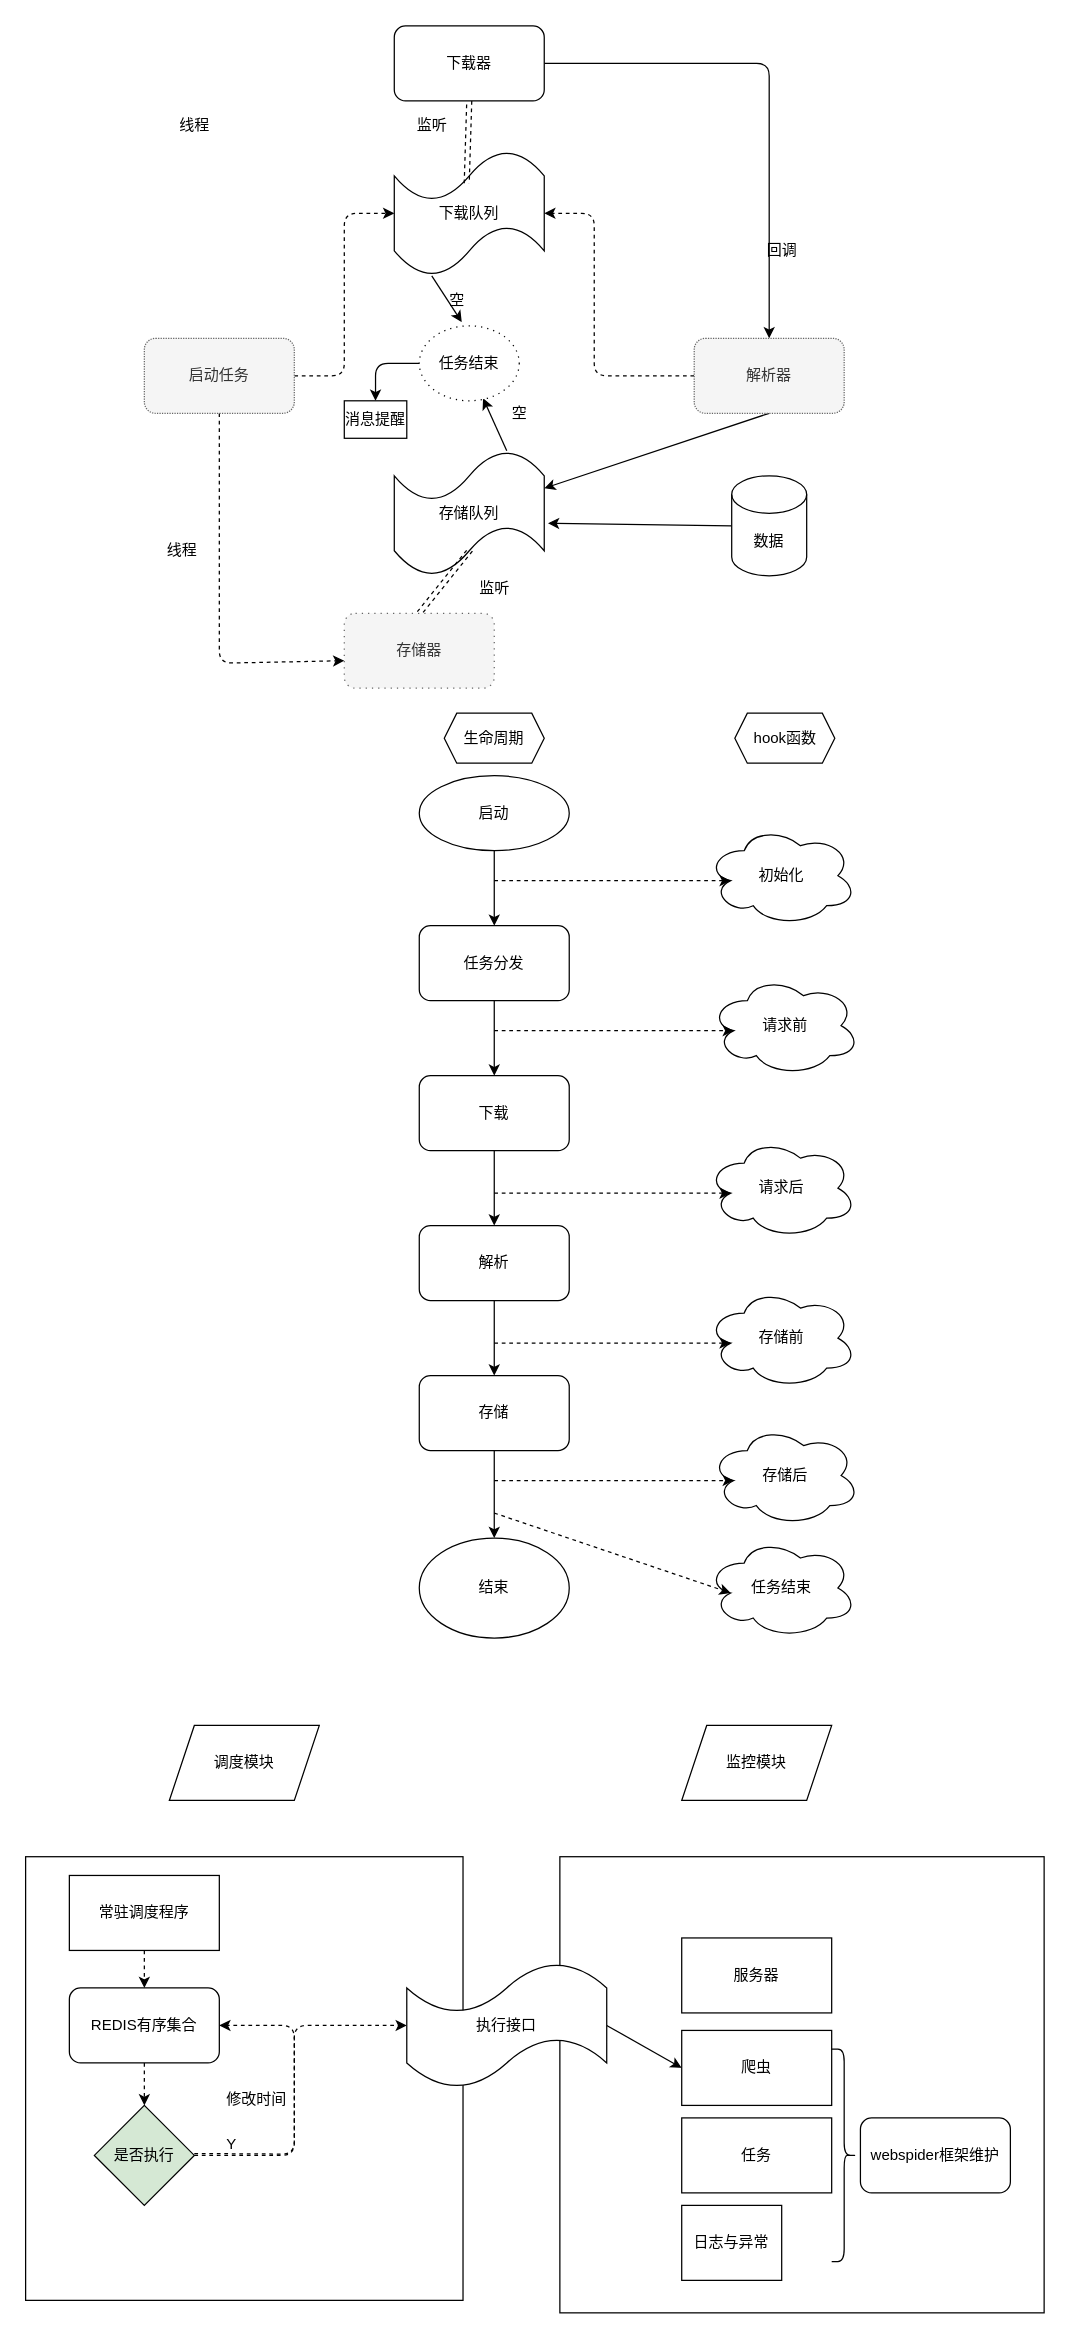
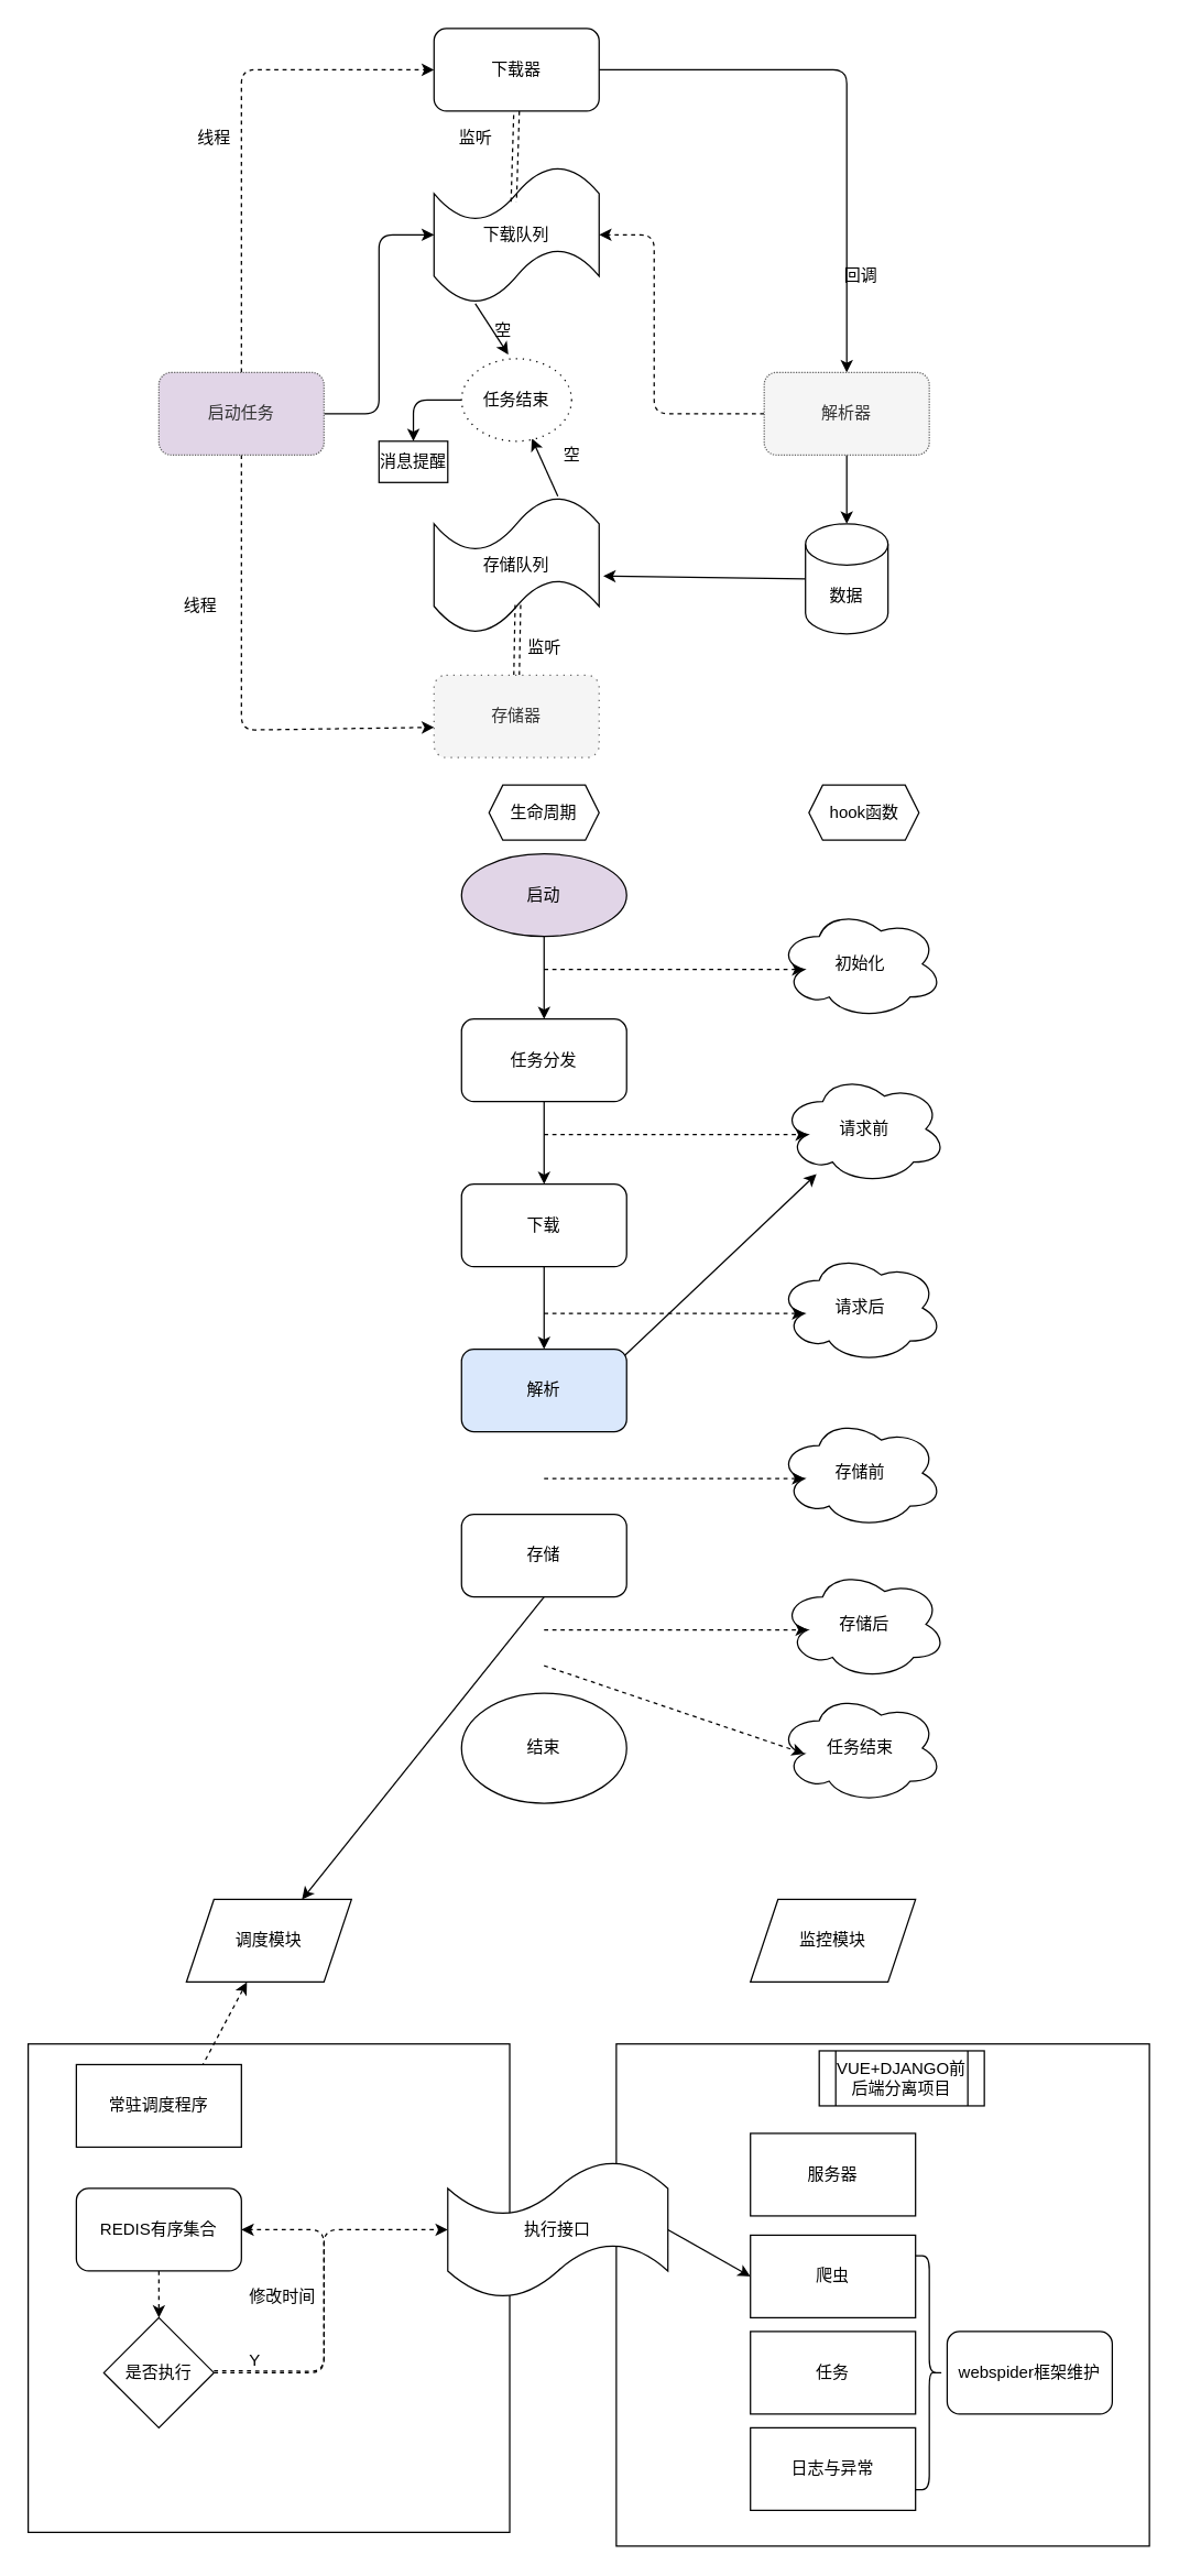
+ <mxCell id="14" style="edgeStyle=none;html=1;exitX=0.5;exitY=0;exitDx=0;exitDy=0;entryX=0;entryY=0.5;entryDx=0;entryDy=0;dashed=1;" parent="1" source="16" target="10" edge="1"><mxGeometry relative="1" as="geometry"><Array as="points"><mxPoint x="175" y="50" /></Array></mxGeometry></mxCell>
- <mxCell id="13" style="edgeStyle=none;html=1;exitX=1;exitY=0.5;exitDx=0;exitDy=0;entryX=0;entryY=0.5;entryDx=0;entryDy=0;entryPerimeter=0;dashed=1;" parent="1" source="16" target="5" edge="1"><mxGeometry relative="1" as="geometry"><Array as="points"><mxPoint x="275" y="300" /><mxPoint x="275" y="170" /></Array></mxGeometry></mxCell>
+ <mxCell id="13" style="edgeStyle=none;html=1;exitX=1;exitY=0.5;exitDx=0;exitDy=0;entryX=0;entryY=0.5;entryDx=0;entryDy=0;entryPerimeter=0;" parent="1" source="16" target="5" edge="1"><mxGeometry relative="1" as="geometry"><Array as="points"><mxPoint x="275" y="300" /><mxPoint x="275" y="170" /></Array></mxGeometry></mxCell>
- <mxCell id="16" value="启动任务" style="rounded=1;whiteSpace=wrap;html=1;dashed=1;dashPattern=1 1;fillColor=#f5f5f5;fontColor=#333333;strokeColor=#666666;" parent="1" vertex="1"><mxGeometry x="115" y="270" width="120" height="60" as="geometry" /></mxCell>
+ <mxCell id="16" value="启动任务" style="rounded=1;whiteSpace=wrap;html=1;dashed=1;dashPattern=1 1;fillColor=#e1d5e7;fontColor=#333333;strokeColor=#666666;" parent="1" vertex="1"><mxGeometry x="115" y="270" width="120" height="60" as="geometry" /></mxCell>
- <mxCell id="18" style="edgeStyle=none;html=1;exitX=0.5;exitY=1;exitDx=0;exitDy=0;" edge="1" parent="1" source="19" target="7"><mxGeometry relative="1" as="geometry" /></mxCell>
+ <mxCell id="18" style="edgeStyle=none;html=1;exitX=0.5;exitY=1;exitDx=0;exitDy=0;" edge="1" parent="1" source="19" target="74"><mxGeometry relative="1" as="geometry" /></mxCell>
- <mxCell id="12" value="存储器" style="rounded=1;whiteSpace=wrap;html=1;fillColor=#f5f5f5;fontColor=#333333;strokeColor=#666666;dashed=1;dashPattern=1 4;" parent="1" vertex="1"><mxGeometry x="275" y="490" width="120" height="60" as="geometry" /></mxCell>
+ <mxCell id="12" value="存储器" style="rounded=1;whiteSpace=wrap;html=1;fillColor=#f5f5f5;fontColor=#333333;strokeColor=#666666;dashed=1;dashPattern=1 4;" parent="1" vertex="1"><mxGeometry x="315" y="490" width="120" height="60" as="geometry" /></mxCell>
- <mxCell id="33" value="启动" style="ellipse;whiteSpace=wrap;html=1;fillColor=#FFFFFF;" parent="1" vertex="1"><mxGeometry x="335" y="620" width="120" height="60" as="geometry" /></mxCell>
+ <mxCell id="33" value="启动" style="ellipse;whiteSpace=wrap;html=1;fillColor=#e1d5e7;" parent="1" vertex="1"><mxGeometry x="335" y="620" width="120" height="60" as="geometry" /></mxCell>
- <mxCell id="39" value="解析" style="rounded=1;whiteSpace=wrap;html=1;fillColor=#FFFFFF;" parent="1" vertex="1"><mxGeometry x="335" y="980" width="120" height="60" as="geometry" /></mxCell>
+ <mxCell id="39" value="解析" style="rounded=1;whiteSpace=wrap;html=1;fillColor=#dae8fc;" parent="1" vertex="1"><mxGeometry x="335" y="980" width="120" height="60" as="geometry" /></mxCell>
- <mxCell id="38" style="edgeStyle=none;html=1;exitX=0.5;exitY=1;exitDx=0;exitDy=0;entryX=0.5;entryY=0;entryDx=0;entryDy=0;" parent="1" source="39" target="41" edge="1"><mxGeometry relative="1" as="geometry" /></mxCell>
+ <mxCell id="38" style="edgeStyle=none;html=1;exitX=0.5;exitY=1;exitDx=0;exitDy=0;" parent="1" source="39" target="44" edge="1"><mxGeometry relative="1" as="geometry" /></mxCell>
- <mxCell id="40" style="edgeStyle=none;html=1;exitX=0.5;exitY=1;exitDx=0;exitDy=0;entryX=0.5;entryY=0;entryDx=0;entryDy=0;" parent="1" source="41" target="42" edge="1"><mxGeometry relative="1" as="geometry" /></mxCell>
+ <mxCell id="40" style="edgeStyle=none;html=1;exitX=0.5;exitY=1;exitDx=0;exitDy=0;" parent="1" source="41" target="30" edge="1"><mxGeometry relative="1" as="geometry" /></mxCell>
+ <mxCell id="70" value="VUE+DJANGO前后端分离项目" style="shape=process;whiteSpace=wrap;html=1;backgroundOutline=1;fillColor=#FFFFFF;" parent="1" vertex="1"><mxGeometry x="595" y="1490" width="120" height="40" as="geometry" /></mxCell>
- <mxCell id="55" style="edgeStyle=none;html=1;exitX=0.5;exitY=1;exitDx=0;exitDy=0;dashed=1;" parent="1" source="56" target="58" edge="1"><mxGeometry relative="1" as="geometry" /></mxCell>
+ <mxCell id="55" style="edgeStyle=none;html=1;exitX=0.5;exitY=1;exitDx=0;exitDy=0;dashed=1;" parent="1" source="56" target="30" edge="1"><mxGeometry relative="1" as="geometry" /></mxCell>
- <mxCell id="63" value="修改时间" style="text;html=1;strokeColor=none;fillColor=none;align=center;verticalAlign=middle;whiteSpace=wrap;rounded=0;" parent="1" vertex="1"><mxGeometry x="175" y="1664" width="60" height="30" as="geometry" /></mxCell>
+ <mxCell id="63" value="修改时间" style="text;html=1;strokeColor=none;fillColor=none;align=center;verticalAlign=middle;whiteSpace=wrap;rounded=0;" parent="1" vertex="1"><mxGeometry x="175" y="1654" width="60" height="30" as="geometry" /></mxCell>
- <mxCell id="60" value="是否执行" style="rhombus;whiteSpace=wrap;html=1;fillColor=#d5e8d4;" parent="1" vertex="1"><mxGeometry x="75" y="1684" width="80" height="80" as="geometry" /></mxCell>
+ <mxCell id="60" value="是否执行" style="rhombus;whiteSpace=wrap;html=1;fillColor=#FFFFFF;" parent="1" vertex="1"><mxGeometry x="75" y="1684" width="80" height="80" as="geometry" /></mxCell>
- <mxCell id="69" value="日志与异常" style="rounded=0;whiteSpace=wrap;html=1;fillColor=#FFFFFF;" parent="1" vertex="1"><mxGeometry x="545" y="1764" width="80" height="60" as="geometry" /></mxCell>
+ <mxCell id="69" value="日志与异常" style="rounded=0;whiteSpace=wrap;html=1;fillColor=#FFFFFF;" parent="1" vertex="1"><mxGeometry x="545" y="1764" width="120" height="60" as="geometry" /></mxCell>
